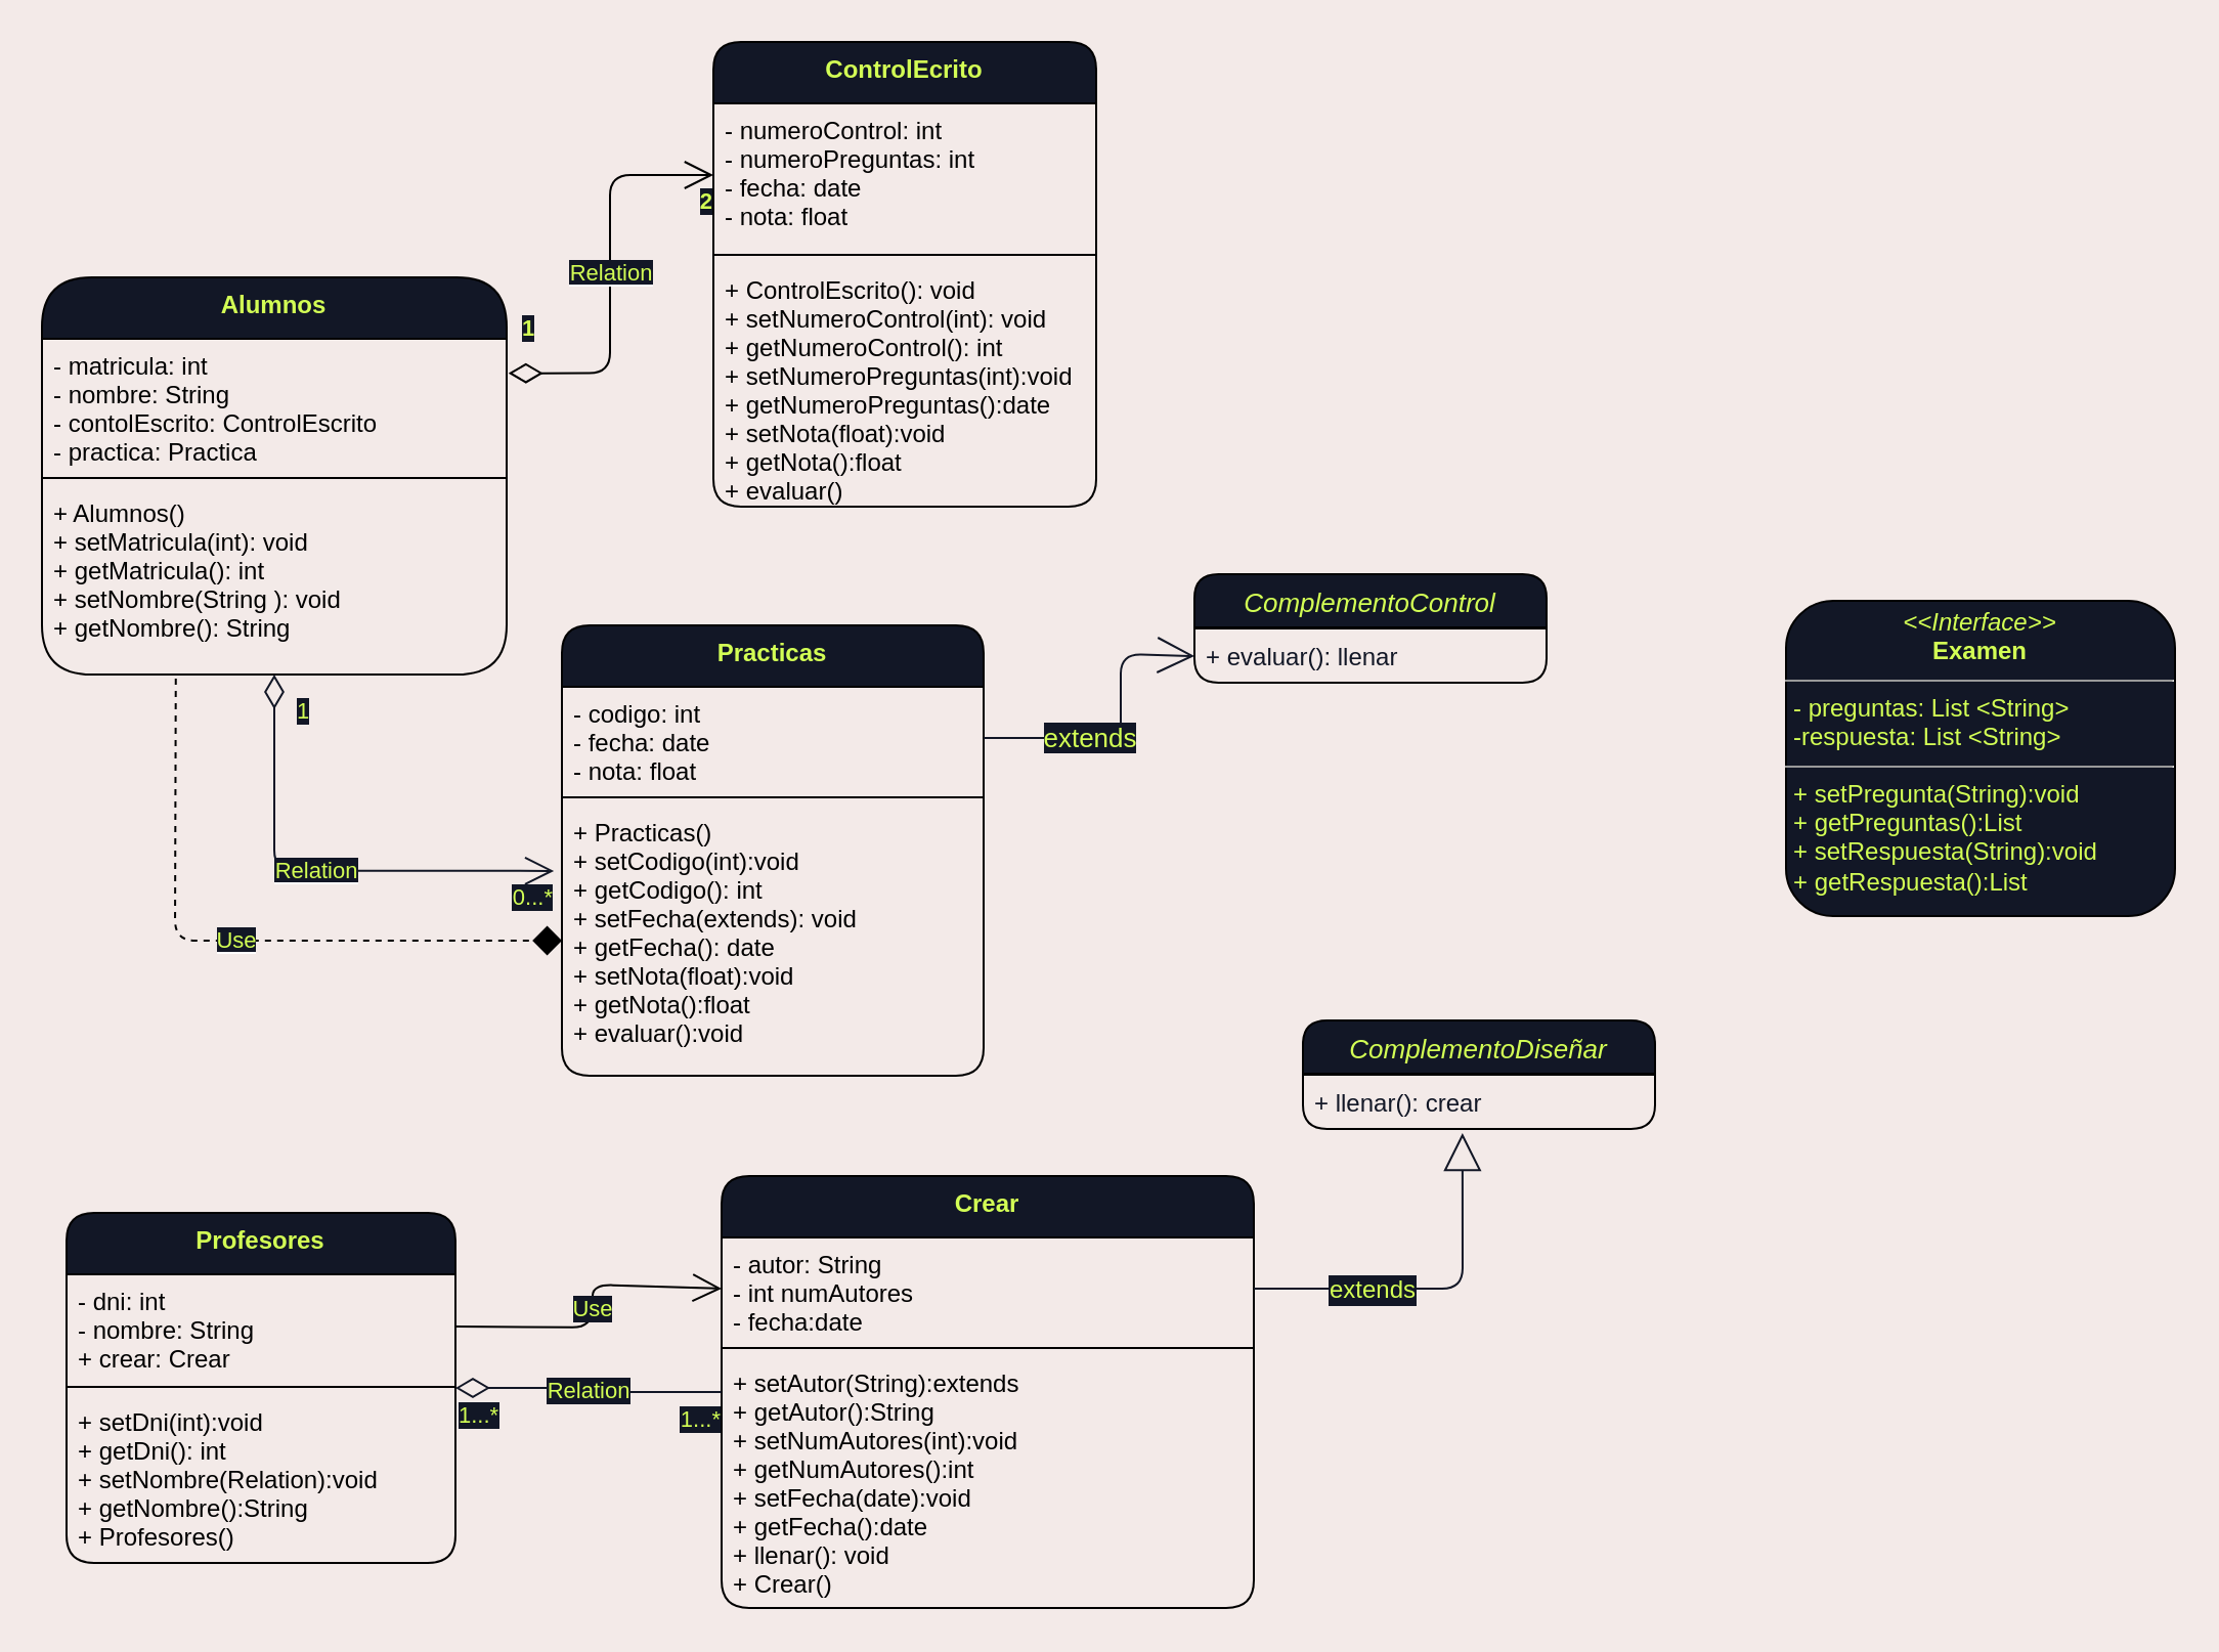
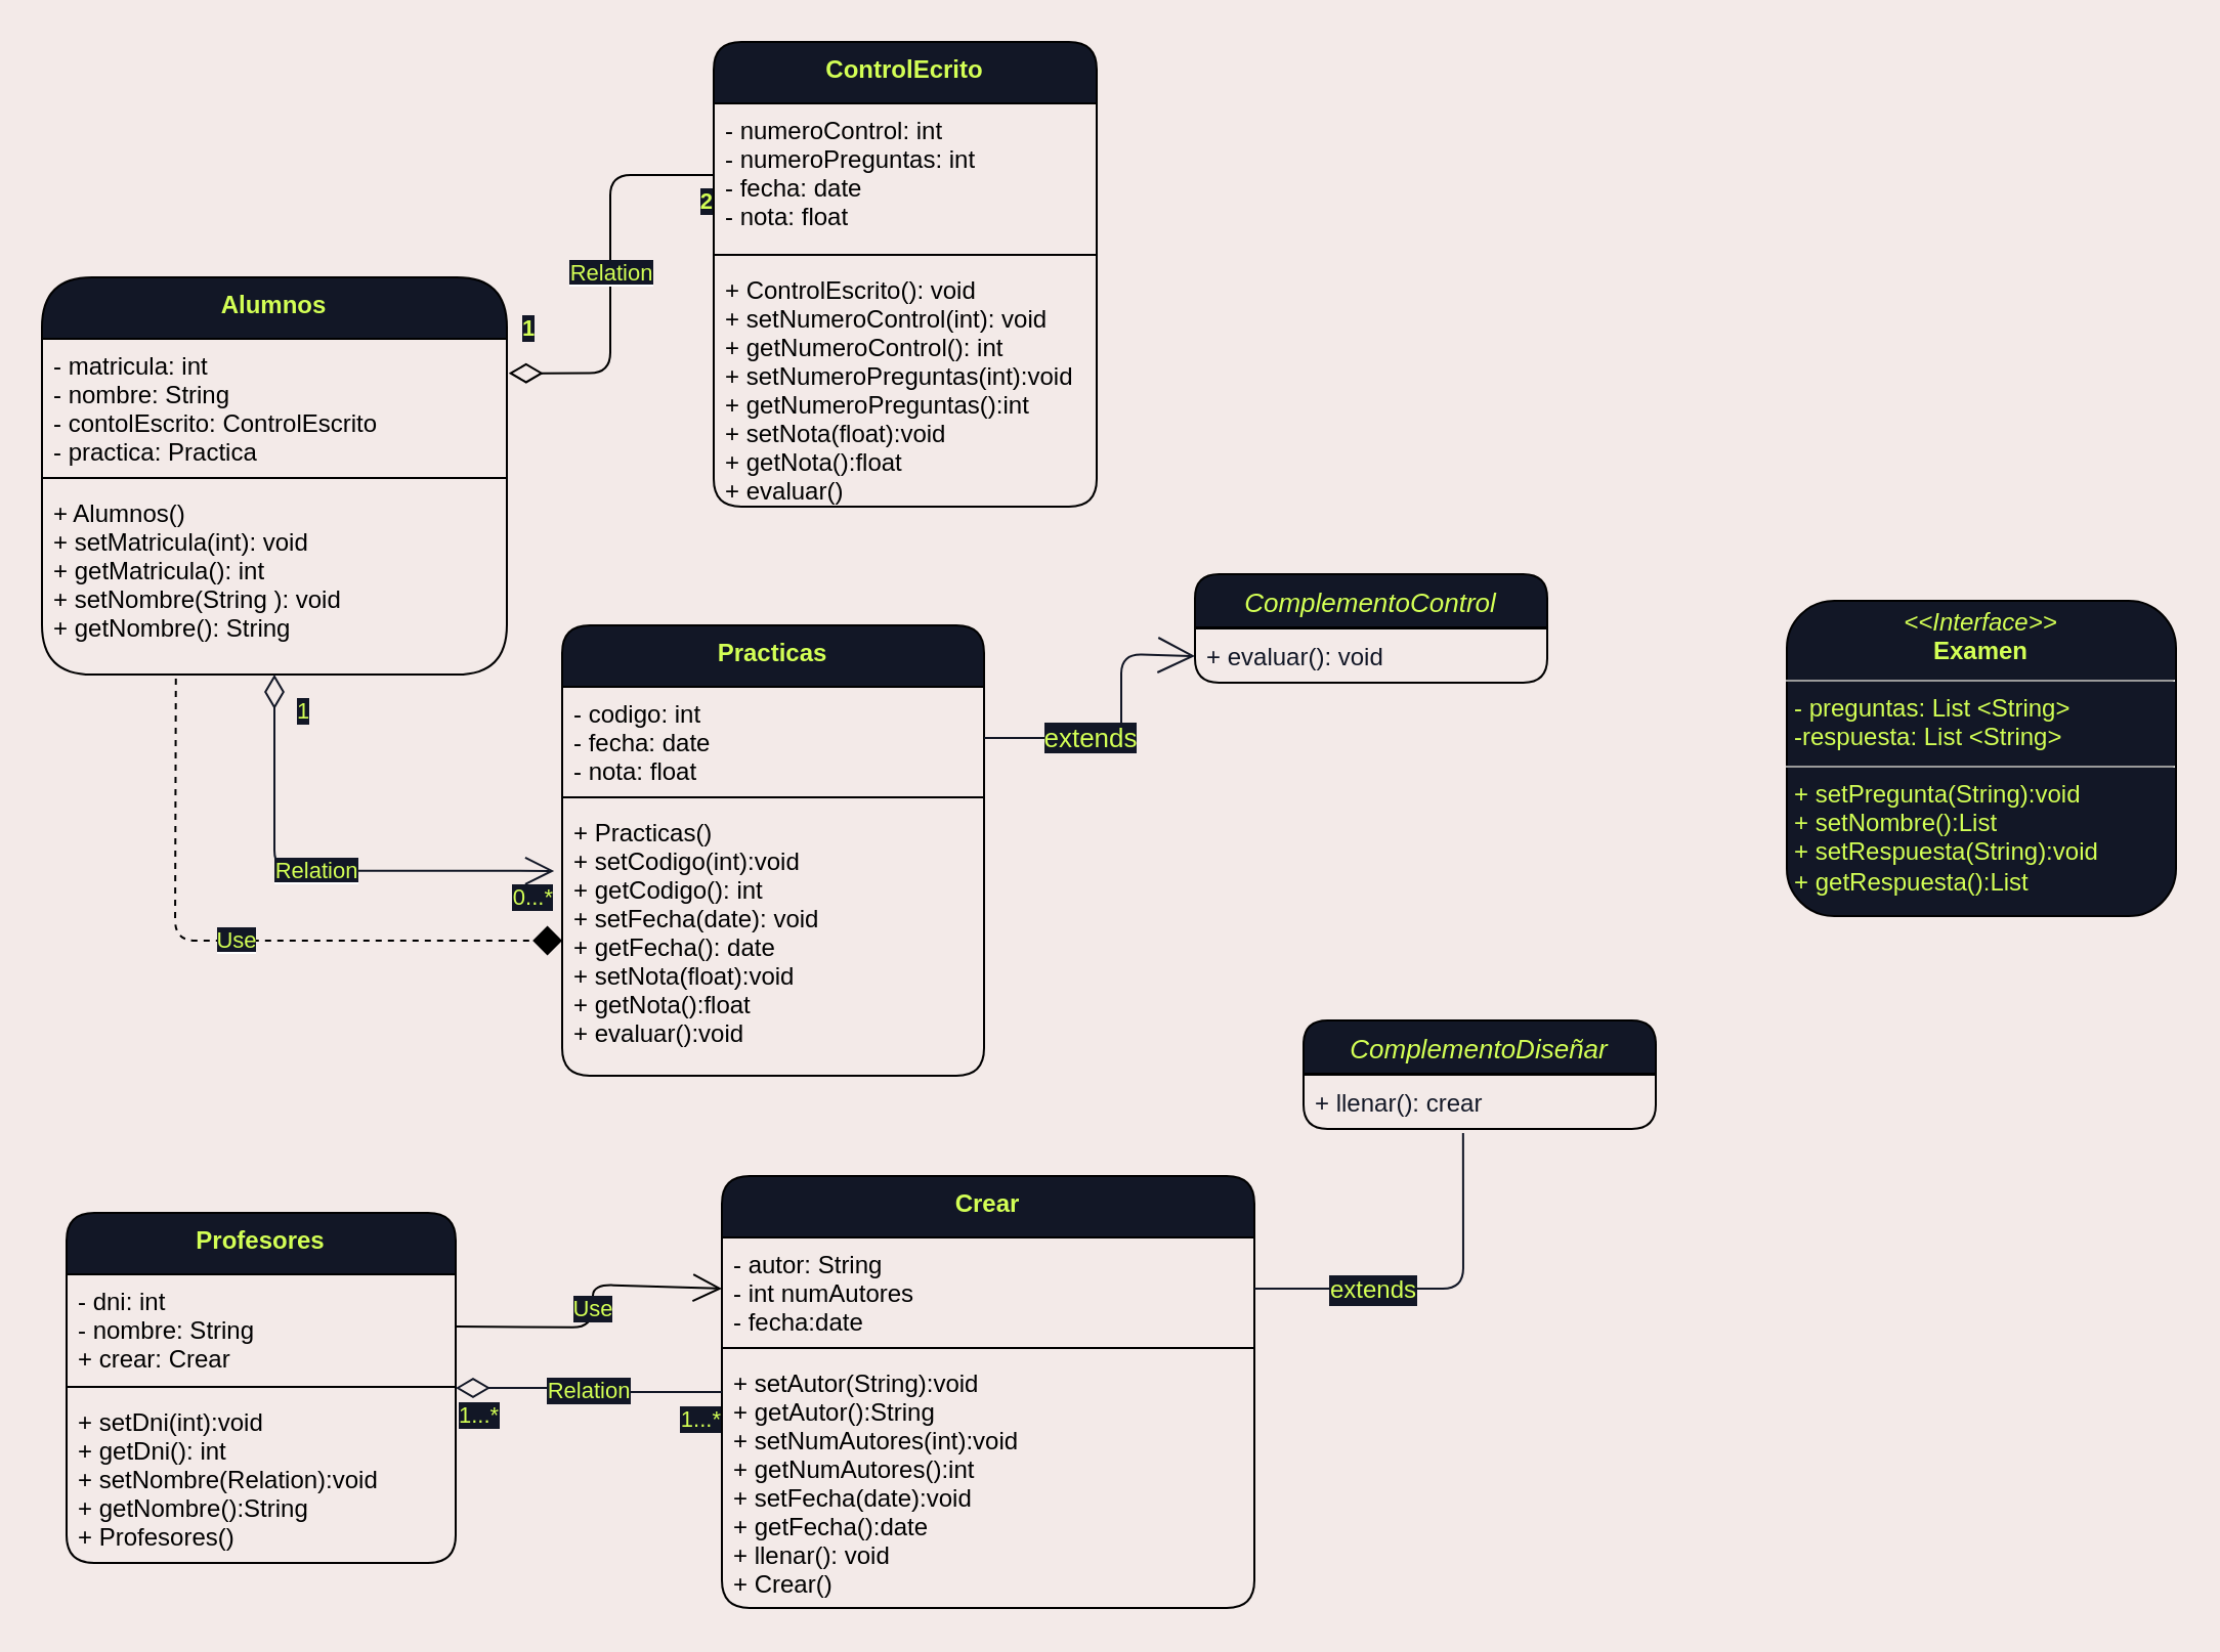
- <mxCell id="11" value="&lt;span style=&quot;background-color: rgb(18 , 23 , 38)&quot;&gt;Relation&lt;/span&gt;" style="endArrow=open;html=1;endSize=12;startArrow=diamondThin;startSize=14;startFill=0;edgeStyle=orthogonalEdgeStyle;rounded=1;fontColor=#D3FF55;entryX=0;entryY=0.5;entryDx=0;entryDy=0;endFill=0;strokeWidth=1;exitX=1.004;exitY=0.263;exitDx=0;exitDy=0;exitPerimeter=0;" parent="1" source="3" target="7" edge="1"><mxGeometry relative="1" as="geometry"><mxPoint x="207" y="84" as="sourcePoint" /><mxPoint x="317" y="84" as="targetPoint" /></mxGeometry></mxCell>
+ <mxCell id="11" value="&lt;span style=&quot;background-color: rgb(18 , 23 , 38)&quot;&gt;Relation&lt;/span&gt;" style="endArrow=none;html=1;endSize=12;startArrow=diamondThin;startSize=14;startFill=0;edgeStyle=orthogonalEdgeStyle;rounded=1;fontColor=#D3FF55;entryX=0;entryY=0.5;entryDx=0;entryDy=0;endFill=0;strokeWidth=1;exitX=1.004;exitY=0.263;exitDx=0;exitDy=0;exitPerimeter=0;" parent="1" source="3" target="7" edge="1"><mxGeometry relative="1" as="geometry"><mxPoint x="207" y="84" as="sourcePoint" /><mxPoint x="317" y="84" as="targetPoint" /></mxGeometry></mxCell>
- <mxCell id="9" value="+ ControlEscrito(): void&#10;+ setNumeroControl(int): void&#10;+ getNumeroControl(): int&#10;+ setNumeroPreguntas(int):void&#10;+ getNumeroPreguntas():date&#10;+ setNota(float):void&#10;+ getNota():float&#10;+ evaluar()" style="text;strokeColor=none;fillColor=none;align=left;verticalAlign=top;spacingLeft=4;spacingRight=4;overflow=hidden;rotatable=0;points=[[0,0.5],[1,0.5]];portConstraint=eastwest;rounded=1;" parent="6" vertex="1"><mxGeometry y="108" width="187" height="119" as="geometry" /></mxCell>
+ <mxCell id="9" value="+ ControlEscrito(): void&#10;+ setNumeroControl(int): void&#10;+ getNumeroControl(): int&#10;+ setNumeroPreguntas(int):void&#10;+ getNumeroPreguntas():int&#10;+ setNota(float):void&#10;+ getNota():float&#10;+ evaluar()" style="text;strokeColor=none;fillColor=none;align=left;verticalAlign=top;spacingLeft=4;spacingRight=4;overflow=hidden;rotatable=0;points=[[0,0.5],[1,0.5]];portConstraint=eastwest;rounded=1;" parent="6" vertex="1"><mxGeometry y="108" width="187" height="119" as="geometry" /></mxCell>
- <mxCell id="45" value="+ evaluar(): llenar" style="text;strokeColor=none;fillColor=none;align=left;verticalAlign=top;spacingLeft=4;spacingRight=4;overflow=hidden;rotatable=0;points=[[0,0.5],[1,0.5]];portConstraint=eastwest;rounded=1;fontFamily=Helvetica;fontSize=12;fontColor=#121726;startSize=30;" parent="43" vertex="1"><mxGeometry y="27" width="172" height="26" as="geometry" /></mxCell>
+ <mxCell id="45" value="+ evaluar(): void" style="text;strokeColor=none;fillColor=none;align=left;verticalAlign=top;spacingLeft=4;spacingRight=4;overflow=hidden;rotatable=0;points=[[0,0.5],[1,0.5]];portConstraint=eastwest;rounded=1;fontFamily=Helvetica;fontSize=12;fontColor=#121726;startSize=30;" parent="43" vertex="1"><mxGeometry y="27" width="172" height="26" as="geometry" /></mxCell>
- <mxCell id="39" value="&lt;p style=&quot;margin: 0px ; margin-top: 4px ; text-align: center&quot;&gt;&lt;i&gt;&amp;lt;&amp;lt;Interface&amp;gt;&amp;gt;&lt;/i&gt;&lt;br&gt;&lt;b&gt;Examen&lt;/b&gt;&lt;/p&gt;&lt;hr size=&quot;1&quot;&gt;&lt;p style=&quot;margin: 0px ; margin-left: 4px&quot;&gt;- preguntas: List &amp;lt;String&amp;gt;&amp;nbsp;&lt;br style=&quot;padding: 0px ; margin: 0px&quot;&gt;-respuesta: List &amp;lt;String&amp;gt;&lt;/p&gt;&lt;hr size=&quot;1&quot;&gt;&lt;p style=&quot;margin: 0px ; margin-left: 4px&quot;&gt;+ setPregunta(String):void&lt;br style=&quot;padding: 0px ; margin: 0px&quot;&gt;+ getPreguntas():List&lt;br style=&quot;padding: 0px ; margin: 0px&quot;&gt;+ setRespuesta(String):void&lt;br style=&quot;padding: 0px ; margin: 0px&quot;&gt;+ getRespuesta():List&lt;br&gt;&lt;/p&gt;" style="verticalAlign=top;align=left;overflow=fill;fontSize=12;fontFamily=Helvetica;html=1;rounded=1;fontColor=#D3FF55;startSize=37;strokeColor=default;fillColor=#121726;" parent="1" vertex="1"><mxGeometry x="872" y="293" width="190" height="154" as="geometry" /></mxCell>
+ <mxCell id="39" value="&lt;p style=&quot;margin: 0px ; margin-top: 4px ; text-align: center&quot;&gt;&lt;i&gt;&amp;lt;&amp;lt;Interface&amp;gt;&amp;gt;&lt;/i&gt;&lt;br&gt;&lt;b&gt;Examen&lt;/b&gt;&lt;/p&gt;&lt;hr size=&quot;1&quot;&gt;&lt;p style=&quot;margin: 0px ; margin-left: 4px&quot;&gt;- preguntas: List &amp;lt;String&amp;gt;&amp;nbsp;&lt;br style=&quot;padding: 0px ; margin: 0px&quot;&gt;-respuesta: List &amp;lt;String&amp;gt;&lt;/p&gt;&lt;hr size=&quot;1&quot;&gt;&lt;p style=&quot;margin: 0px ; margin-left: 4px&quot;&gt;+ setPregunta(String):void&lt;br style=&quot;padding: 0px ; margin: 0px&quot;&gt;+ setNombre():List&lt;br style=&quot;padding: 0px ; margin: 0px&quot;&gt;+ setRespuesta(String):void&lt;br style=&quot;padding: 0px ; margin: 0px&quot;&gt;+ getRespuesta():List&lt;br&gt;&lt;/p&gt;" style="verticalAlign=top;align=left;overflow=fill;fontSize=12;fontFamily=Helvetica;html=1;rounded=1;fontColor=#D3FF55;startSize=37;strokeColor=default;fillColor=#121726;" parent="1" vertex="1"><mxGeometry x="872" y="293" width="190" height="154" as="geometry" /></mxCell>
- <mxCell id="25" value="+ Practicas()&#10;+ setCodigo(int):void&#10;+ getCodigo(): int&#10;+ setFecha(extends): void&#10;+ getFecha(): date&#10;+ setNota(float):void&#10;+ getNota():float&#10;+ evaluar():void" style="text;strokeColor=none;fillColor=none;align=left;verticalAlign=top;spacingLeft=4;spacingRight=4;overflow=hidden;rotatable=0;points=[[0,0.5],[1,0.5]];portConstraint=eastwest;rounded=1;" parent="22" vertex="1"><mxGeometry y="88" width="206" height="132" as="geometry" /></mxCell>
+ <mxCell id="25" value="+ Practicas()&#10;+ setCodigo(int):void&#10;+ getCodigo(): int&#10;+ setFecha(date): void&#10;+ getFecha(): date&#10;+ setNota(float):void&#10;+ getNota():float&#10;+ evaluar():void" style="text;strokeColor=none;fillColor=none;align=left;verticalAlign=top;spacingLeft=4;spacingRight=4;overflow=hidden;rotatable=0;points=[[0,0.5],[1,0.5]];portConstraint=eastwest;rounded=1;" parent="22" vertex="1"><mxGeometry y="88" width="206" height="132" as="geometry" /></mxCell>
- <mxCell id="33" style="edgeStyle=none;rounded=1;orthogonalLoop=1;jettySize=auto;html=1;fontColor=#D3FF55;startArrow=none;startFill=0;endArrow=block;endFill=0;endSize=16;strokeColor=#121726;strokeWidth=1;exitX=1;exitY=0.5;exitDx=0;exitDy=0;entryX=0.453;entryY=1.077;entryDx=0;entryDy=0;entryPerimeter=0;" parent="1" source="19" target="42" edge="1"><mxGeometry relative="1" as="geometry"><mxPoint x="631" y="682" as="sourcePoint" /><mxPoint x="790" y="664" as="targetPoint" /><Array as="points"><mxPoint x="714" y="629" /></Array></mxGeometry></mxCell>
+ <mxCell id="33" style="edgeStyle=none;rounded=1;orthogonalLoop=1;jettySize=auto;html=1;fontColor=#D3FF55;startArrow=none;startFill=0;endArrow=none;endFill=0;endSize=16;strokeColor=#121726;strokeWidth=1;exitX=1;exitY=0.5;exitDx=0;exitDy=0;entryX=0.453;entryY=1.077;entryDx=0;entryDy=0;entryPerimeter=0;" parent="1" source="19" target="42" edge="1"><mxGeometry relative="1" as="geometry"><mxPoint x="631" y="682" as="sourcePoint" /><mxPoint x="790" y="664" as="targetPoint" /><Array as="points"><mxPoint x="714" y="629" /></Array></mxGeometry></mxCell>
- <mxCell id="21" value="+ setAutor(String):extends&#10;+ getAutor():String&#10;+ setNumAutores(int):void&#10;+ getNumAutores():int&#10;+ setFecha(date):void&#10;+ getFecha():date&#10;+ llenar(): void&#10;+ Crear()" style="text;strokeColor=none;fillColor=none;align=left;verticalAlign=top;spacingLeft=4;spacingRight=4;overflow=hidden;rotatable=0;points=[[0,0.5],[1,0.5]];portConstraint=eastwest;rounded=1;" parent="18" vertex="1"><mxGeometry y="88" width="260" height="123" as="geometry" /></mxCell>
+ <mxCell id="21" value="+ setAutor(String):void&#10;+ getAutor():String&#10;+ setNumAutores(int):void&#10;+ getNumAutores():int&#10;+ setFecha(date):void&#10;+ getFecha():date&#10;+ llenar(): void&#10;+ Crear()" style="text;strokeColor=none;fillColor=none;align=left;verticalAlign=top;spacingLeft=4;spacingRight=4;overflow=hidden;rotatable=0;points=[[0,0.5],[1,0.5]];portConstraint=eastwest;rounded=1;" parent="18" vertex="1"><mxGeometry y="88" width="260" height="123" as="geometry" /></mxCell>
